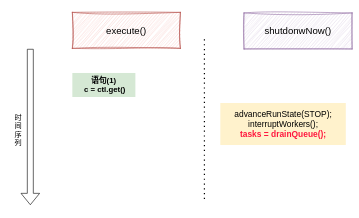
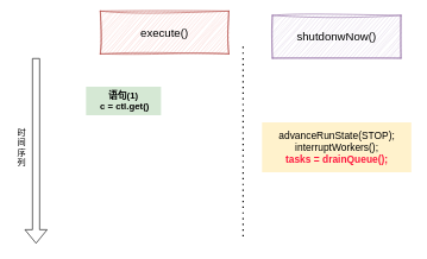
- <mxCell id="3" value="execute()" style="rounded=0;whiteSpace=wrap;html=1;sketch=1;curveFitting=1;jiggle=2;fillColor=#f8cecc;strokeColor=#b85450;fontSize=16;" vertex="1" parent="1"><mxGeometry x="120" y="20" width="180" height="60" as="geometry" /></mxCell>
+ <mxCell id="3" value="execute()" style="rounded=0;whiteSpace=wrap;html=1;sketch=1;curveFitting=1;jiggle=2;fillColor=#f8cecc;strokeColor=#b85450;fontSize=16;" vertex="1" parent="1"><mxGeometry x="140" y="15" width="180" height="60" as="geometry" /></mxCell>
- <mxCell id="4" value="shutdonwNow()" style="rounded=0;whiteSpace=wrap;html=1;sketch=1;curveFitting=1;jiggle=2;fillColor=#e1d5e7;strokeColor=#9673a6;fontSize=16;" vertex="1" parent="1"><mxGeometry x="406" y="21" width="180" height="60" as="geometry" /></mxCell>
+ <mxCell id="4" value="shutdonwNow()" style="rounded=0;whiteSpace=wrap;html=1;sketch=1;curveFitting=1;jiggle=2;fillColor=#e1d5e7;strokeColor=#9673a6;fontSize=16;" vertex="1" parent="1"><mxGeometry x="381" y="21" width="180" height="60" as="geometry" /></mxCell>
- <mxCell id="8" value="时间序列" style="text;html=1;align=center;verticalAlign=middle;whiteSpace=wrap;rounded=0;" vertex="1" parent="1"><mxGeometry x="20" y="176" width="20" height="80" as="geometry" /></mxCell>
+ <mxCell id="8" value="时间序列" style="text;html=1;align=center;verticalAlign=middle;whiteSpace=wrap;rounded=0;" vertex="1" parent="1"><mxGeometry x="20" y="166" width="20" height="80" as="geometry" /></mxCell>
